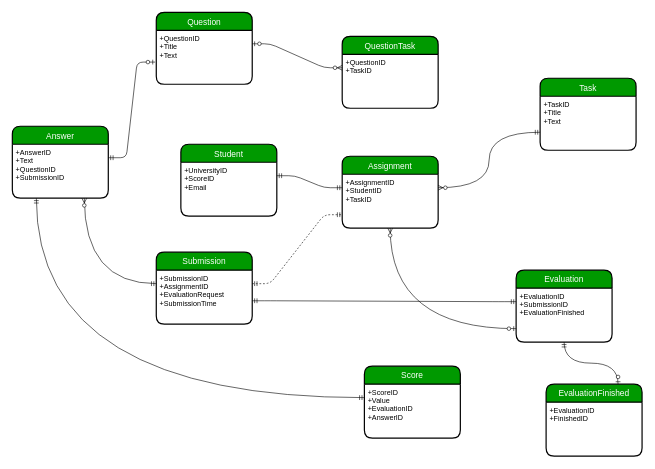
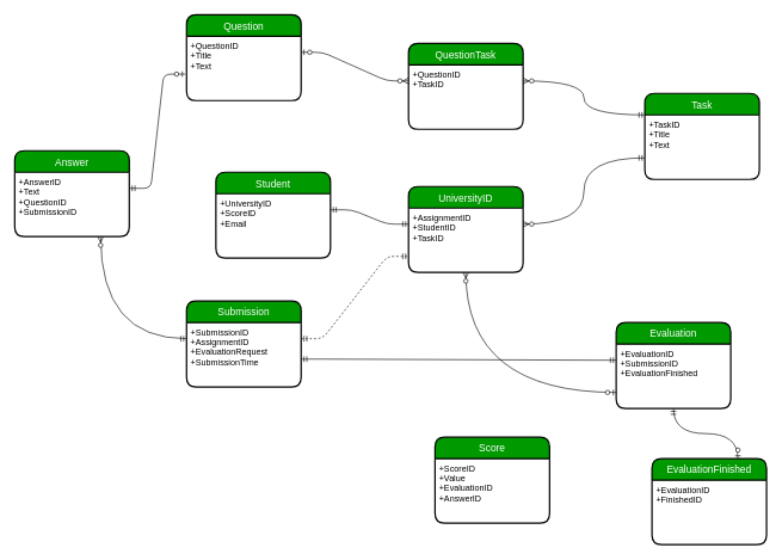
+ <mxCell id="20" value="" style="edgeStyle=orthogonalEdgeStyle;fontSize=12;html=1;endArrow=ERzeroToMany;startArrow=ERmandOne;entryX=1;entryY=0.25;entryDx=0;entryDy=0;exitX=0;exitY=0.25;exitDx=0;exitDy=0;curved=1;" parent="1" source="21" target="19" edge="1"><mxGeometry width="100" height="100" relative="1" as="geometry"><mxPoint x="900" y="158" as="sourcePoint" /><mxPoint x="890" y="310" as="targetPoint" /></mxGeometry></mxCell>
- <mxCell id="23" value="Assignment" style="swimlane;childLayout=stackLayout;horizontal=1;startSize=30;horizontalStack=0;fillColor=#009900;fontColor=#FFFFFF;rounded=1;fontSize=14;fontStyle=0;strokeWidth=2;resizeParent=0;resizeLast=1;shadow=0;dashed=0;align=center;" parent="1" vertex="1"><mxGeometry x="570" y="260" width="160" height="120" as="geometry" /></mxCell>
+ <mxCell id="23" value="UniversityID" style="swimlane;childLayout=stackLayout;horizontal=1;startSize=30;horizontalStack=0;fillColor=#009900;fontColor=#FFFFFF;rounded=1;fontSize=14;fontStyle=0;strokeWidth=2;resizeParent=0;resizeLast=1;shadow=0;dashed=0;align=center;" parent="1" vertex="1"><mxGeometry x="570" y="260" width="160" height="120" as="geometry" /></mxCell>
- <mxCell id="13" value="" style="edgeStyle=orthogonalEdgeStyle;fontSize=12;html=1;endArrow=ERmandOne;startArrow=ERmandOne;entryX=0;entryY=0.25;entryDx=0;entryDy=0;exitX=0.25;exitY=1;exitDx=0;exitDy=0;elbow=vertical;curved=1;" parent="1" source="29" target="12" edge="1"><mxGeometry width="100" height="100" relative="1" as="geometry"><mxPoint x="55" y="330" as="sourcePoint" /><mxPoint x="110" y="750" as="targetPoint" /></mxGeometry></mxCell>
